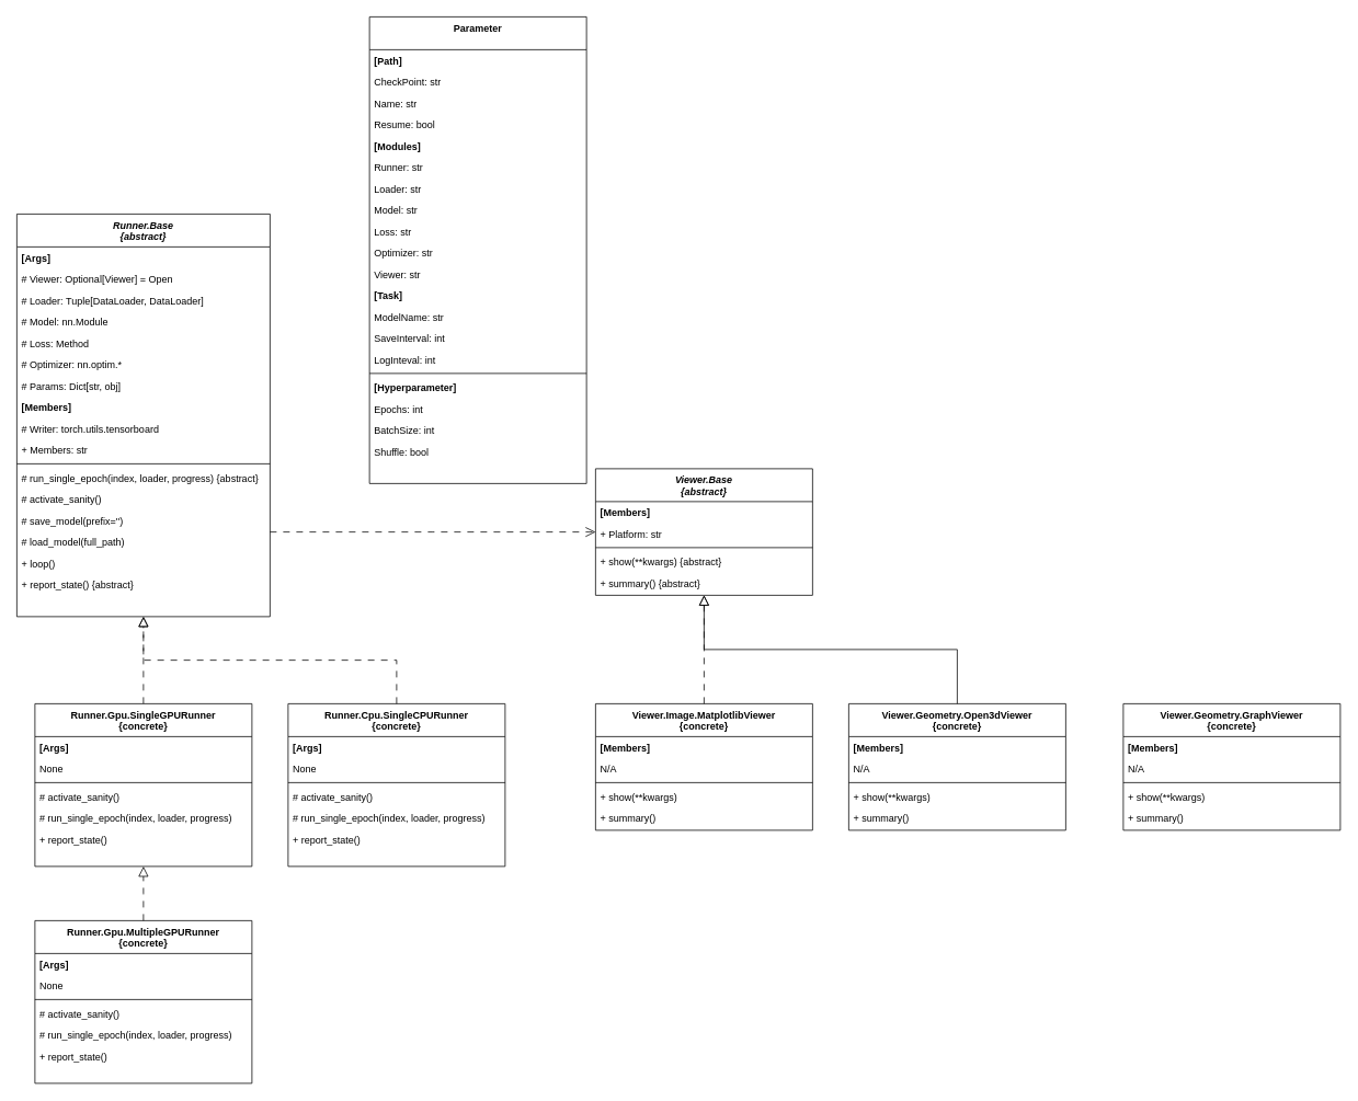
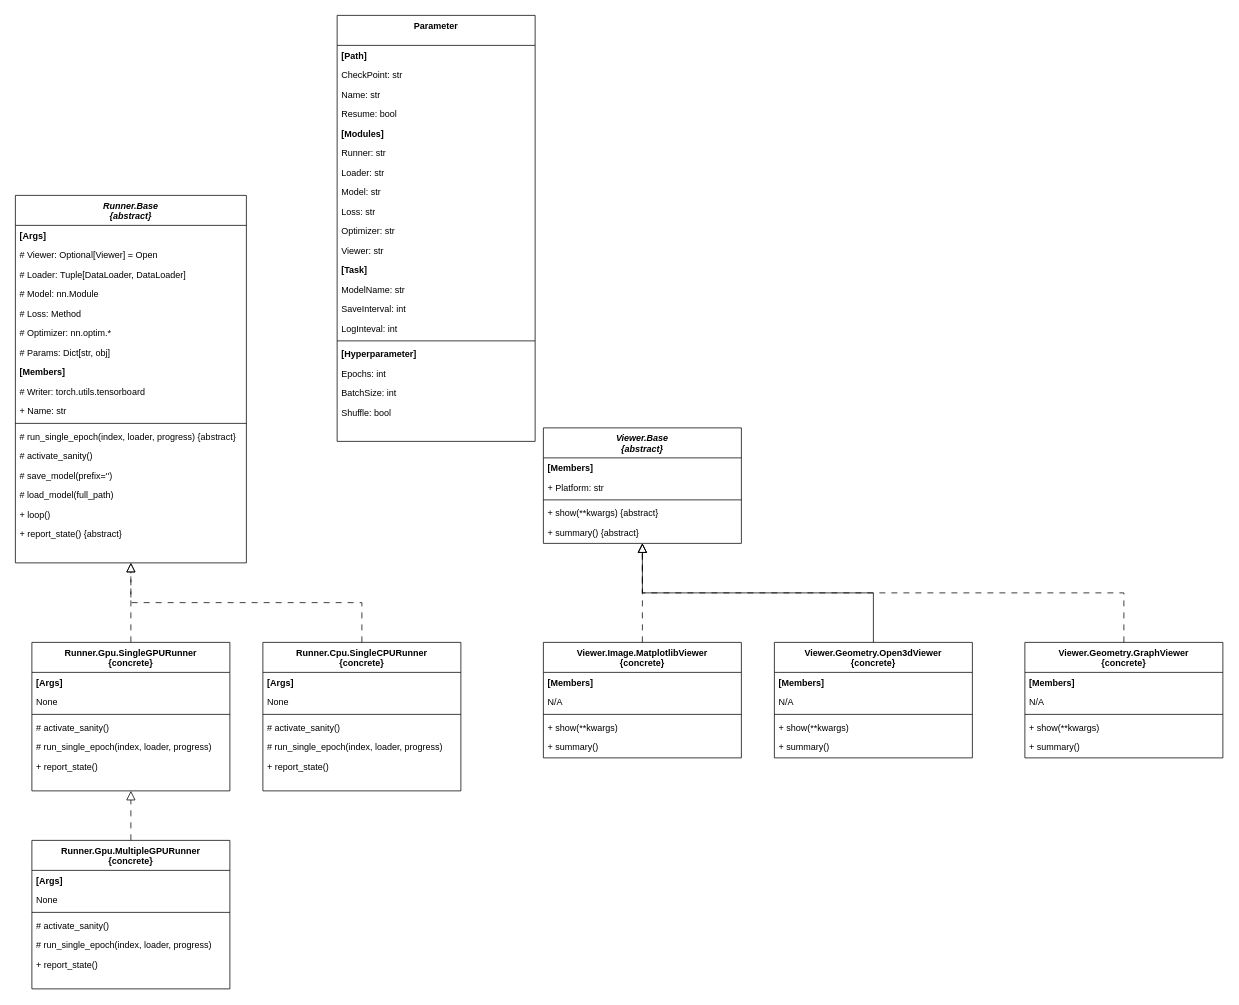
- <mxCell id="12" value="+ Members: str" style="text;align=left;verticalAlign=top;spacingLeft=4;spacingRight=4;overflow=hidden;rotatable=0;points=[[0,0.5],[1,0.5]];portConstraint=eastwest;" vertex="1" parent="2"><mxGeometry y="274" width="308" height="26" as="geometry" /></mxCell>
+ <mxCell id="12" value="+ Name: str" style="text;align=left;verticalAlign=top;spacingLeft=4;spacingRight=4;overflow=hidden;rotatable=0;points=[[0,0.5],[1,0.5]];portConstraint=eastwest;" vertex="1" parent="2"><mxGeometry y="274" width="308" height="26" as="geometry" /></mxCell>
- <mxCell id="63" value="" style="endArrow=open;endSize=10;endFill=0;shadow=0;strokeWidth=1;rounded=0;edgeStyle=elbowEdgeStyle;elbow=vertical;dashed=1;dashPattern=8 8;" edge="1" parent="1" source="2" target="36"><mxGeometry width="160" relative="1" as="geometry"><mxPoint x="869" y="559" as="sourcePoint" /><mxPoint x="869" y="449" as="targetPoint" /></mxGeometry></mxCell>
+ <mxCell id="62" value="" style="endArrow=block;endSize=10;endFill=0;shadow=0;strokeWidth=1;rounded=0;edgeStyle=elbowEdgeStyle;elbow=vertical;exitX=0.5;exitY=0;exitDx=0;exitDy=0;dashed=1;dashPattern=8 8;" edge="1" parent="1" source="54" target="36"><mxGeometry width="160" relative="1" as="geometry"><mxPoint x="1177" y="845" as="sourcePoint" /><mxPoint x="1166" y="790" as="targetPoint" /><Array as="points"><mxPoint x="1320" y="790" /></Array></mxGeometry></mxCell>
